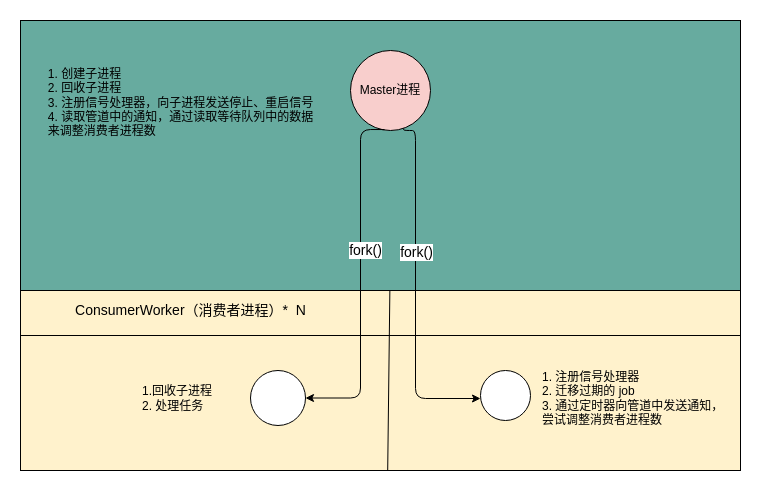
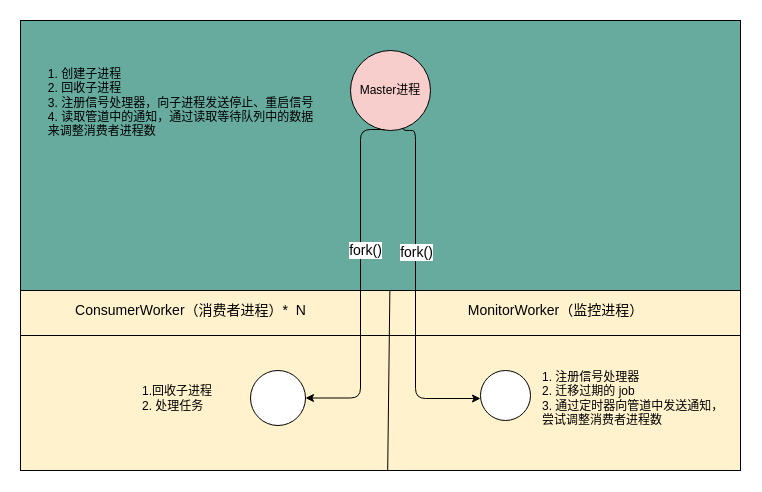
+ <mxCell id="9" value="&lt;font style=&quot;font-size: 14px&quot;&gt;MonitorWorker（监控进程）&lt;/font&gt;" style="text;html=1;align=center;verticalAlign=middle;resizable=0;points=[];autosize=1;" vertex="1" parent="1"><mxGeometry x="460" y="300" width="190" height="20" as="geometry" /></mxCell>
